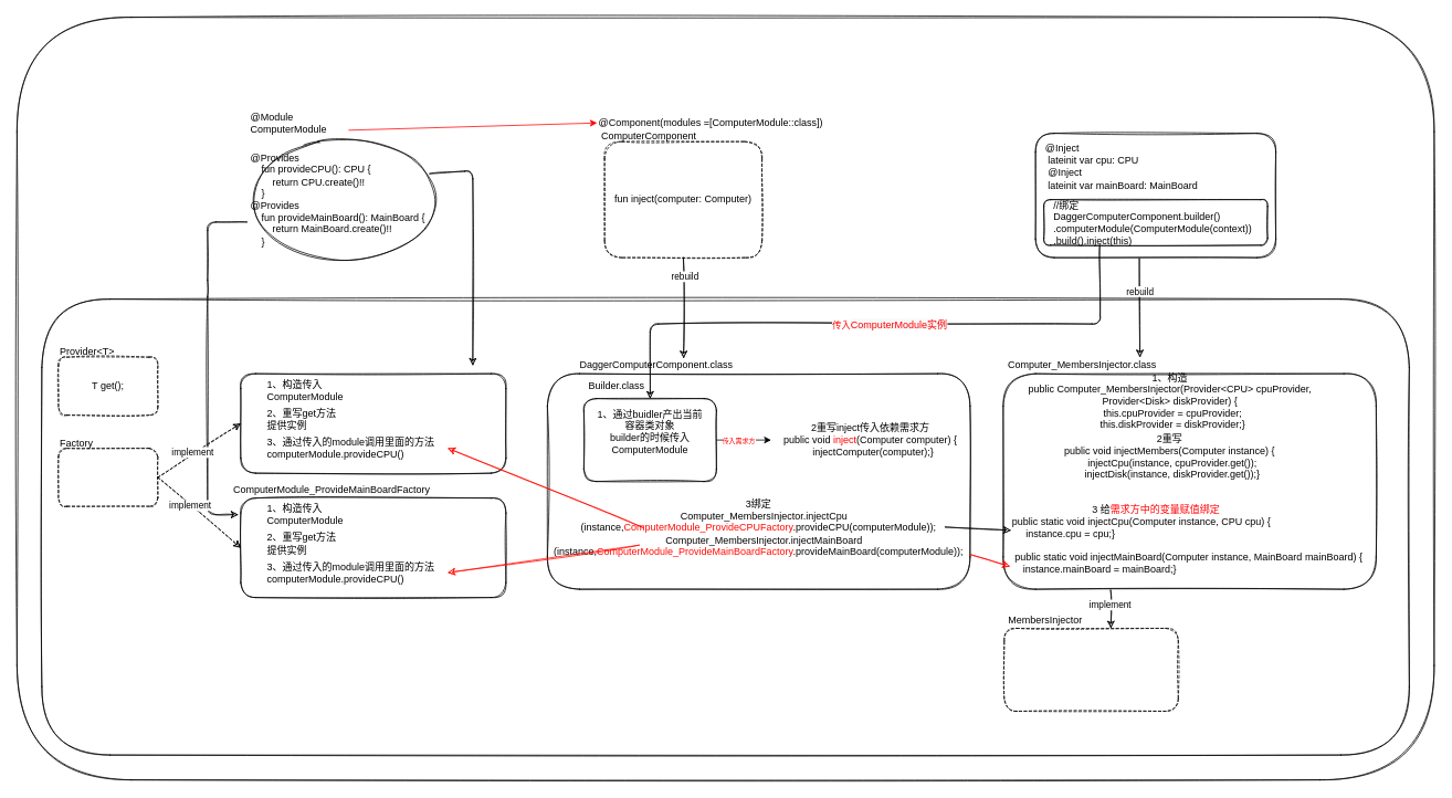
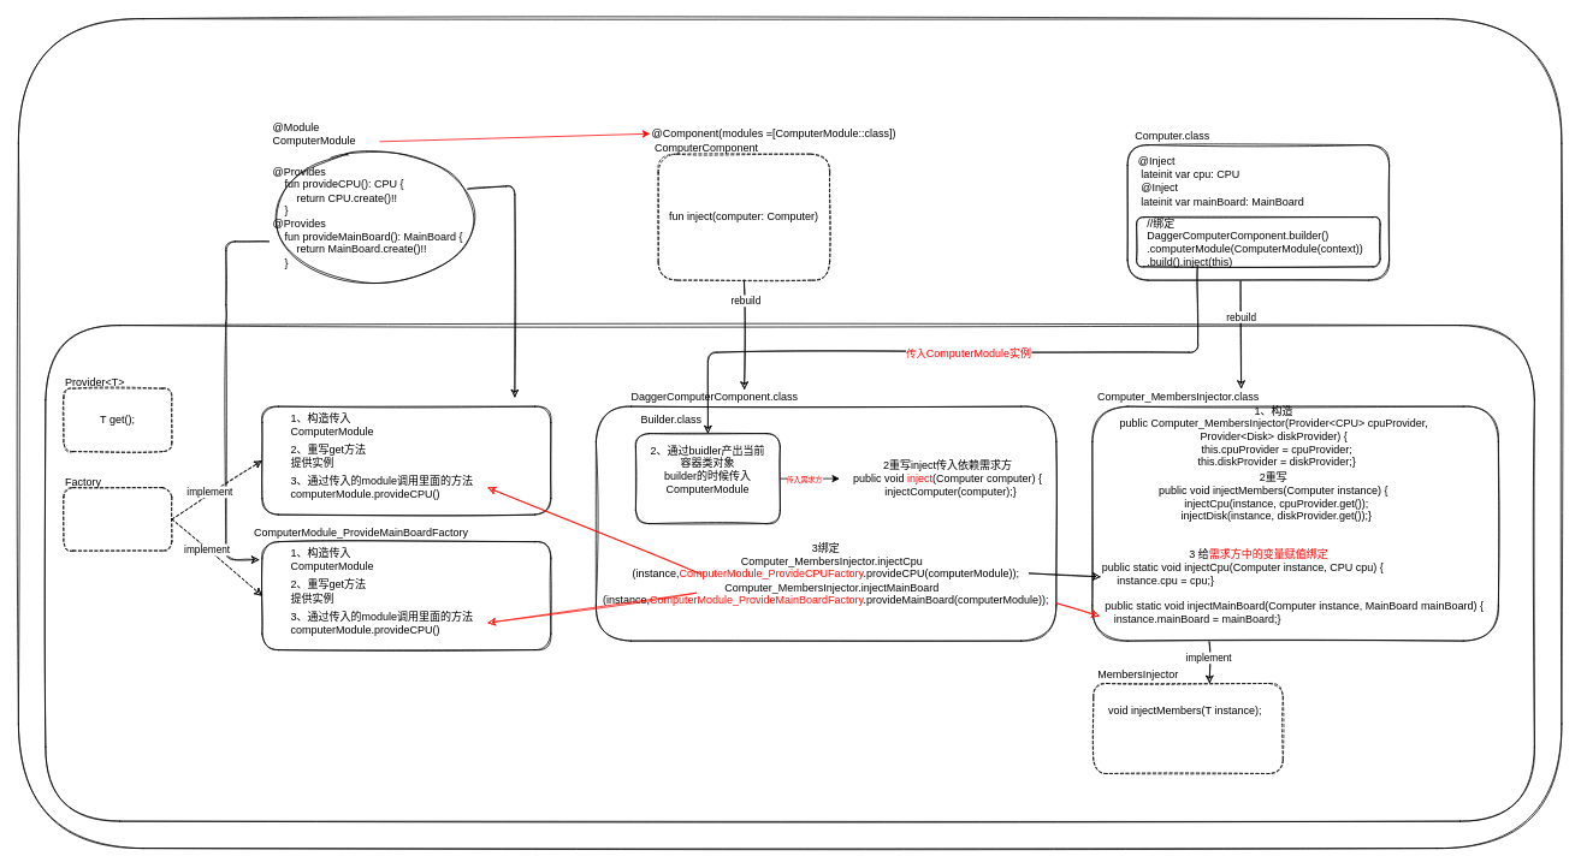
+ <mxCell id="15" value="&amp;nbsp; Computer.class" style="text;html=1;strokeColor=none;fillColor=none;align=left;verticalAlign=middle;whiteSpace=wrap;rounded=0;sketch=1;" parent="1" vertex="1"><mxGeometry x="1249" y="140" width="200" height="20" as="geometry" /></mxCell>
- <mxCell id="12" value="1、通过buidler产出当前容器类对象&lt;br&gt;builder的时候传入ComputerModule" style="text;html=1;strokeColor=none;fillColor=none;align=center;verticalAlign=middle;whiteSpace=wrap;rounded=0;sketch=1;" parent="1" vertex="1"><mxGeometry x="719" y="490" width="130" height="60" as="geometry" /></mxCell>
+ <mxCell id="12" value="2、通过buidler产出当前容器类对象&lt;br&gt;builder的时候传入ComputerModule" style="text;html=1;strokeColor=none;fillColor=none;align=center;verticalAlign=middle;whiteSpace=wrap;rounded=0;sketch=1;" parent="1" vertex="1"><mxGeometry x="719" y="490" width="130" height="60" as="geometry" /></mxCell>
+ <mxCell id="26" value="void injectMembers(T instance);" style="text;html=1;strokeColor=none;fillColor=none;align=center;verticalAlign=middle;whiteSpace=wrap;rounded=0;dashed=1;sketch=1;" parent="1" vertex="1"><mxGeometry x="1212.5" y="777.14" width="200" height="20" as="geometry" /></mxCell>
